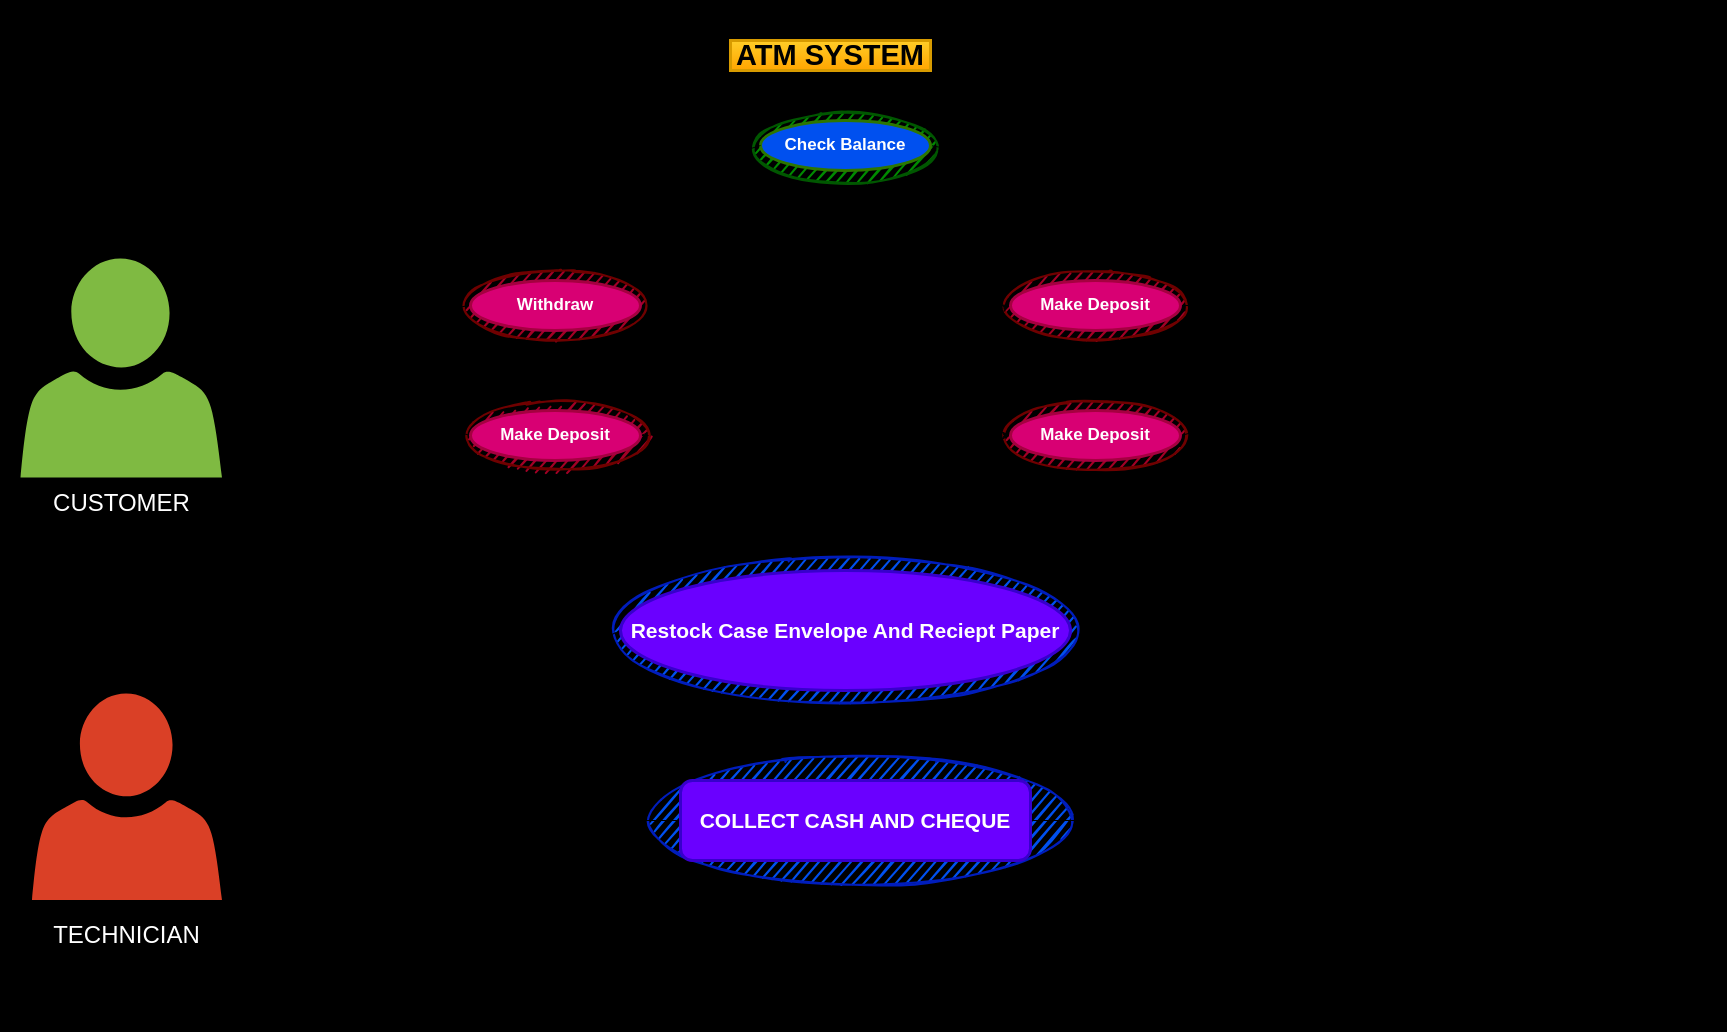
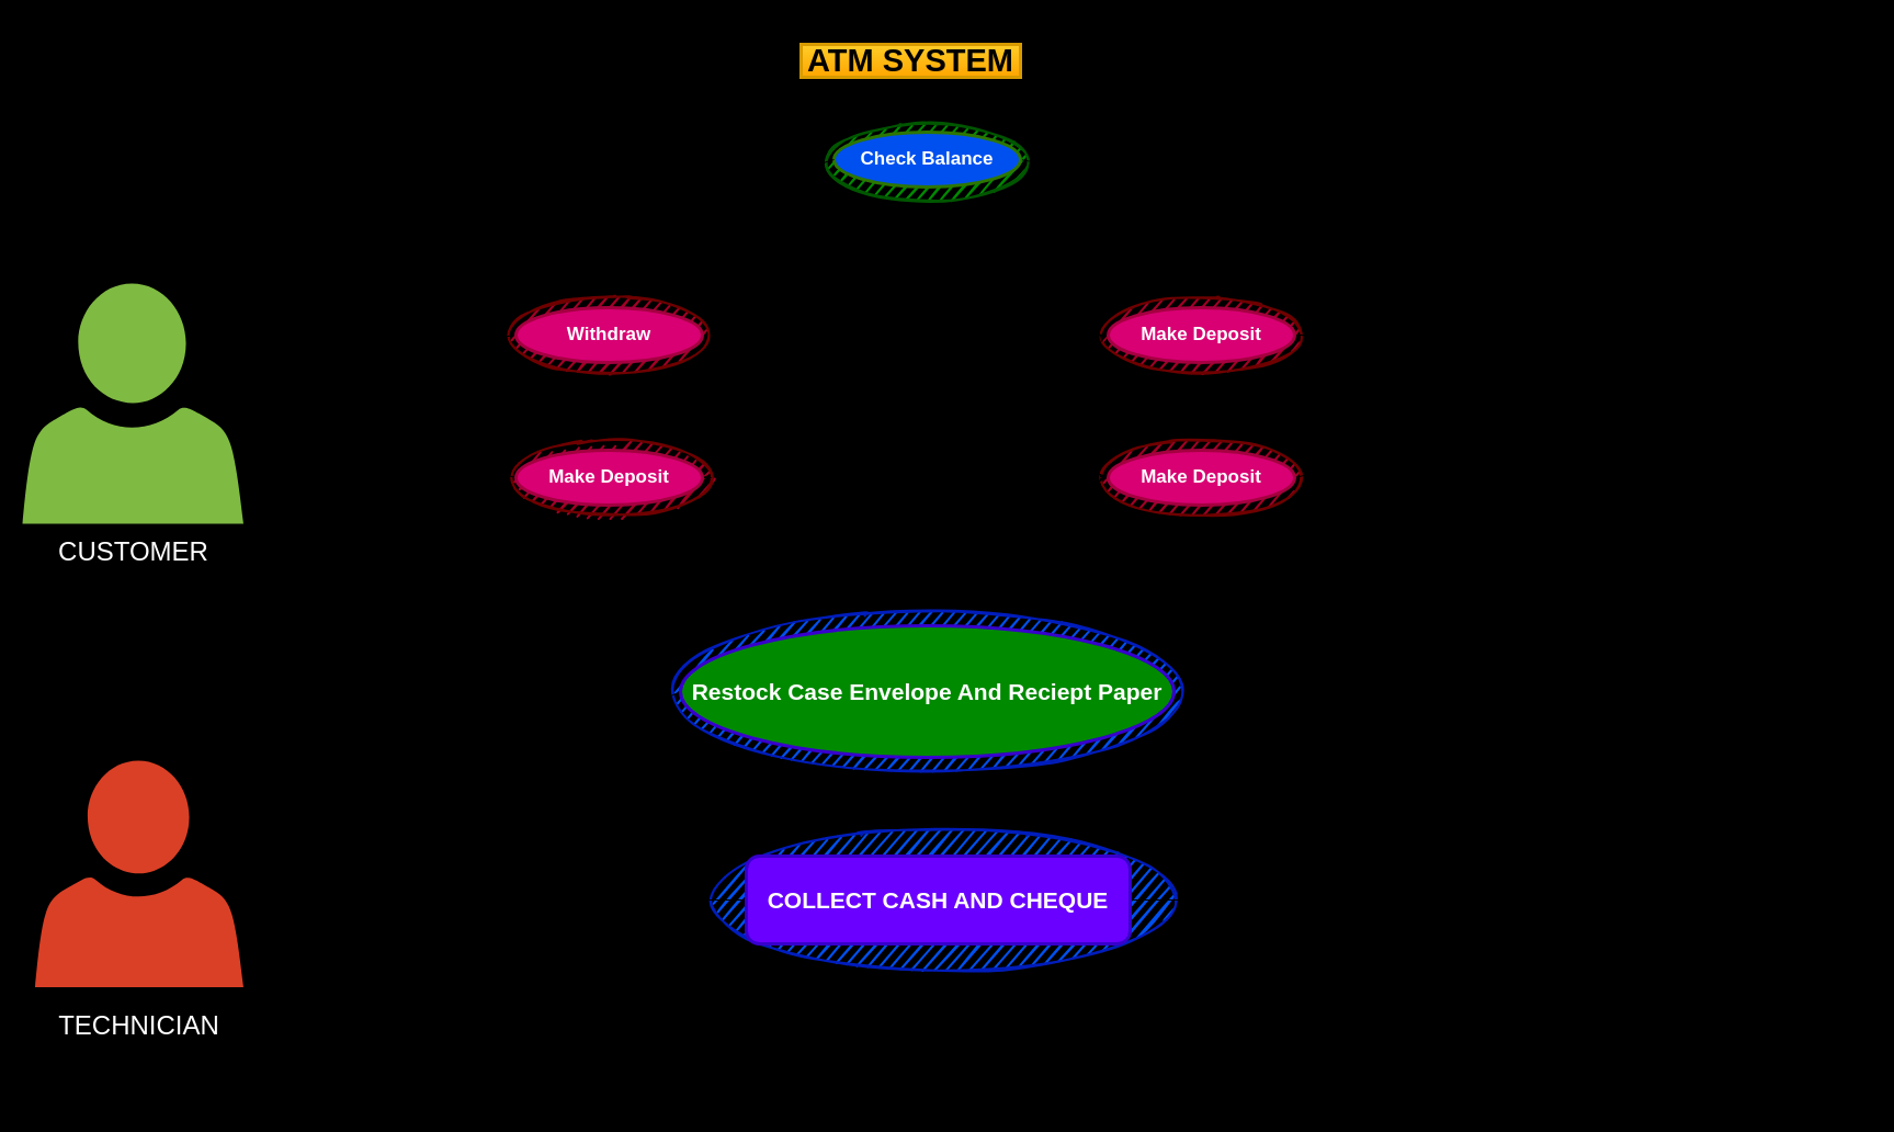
- <mxCell id="24" value="&lt;b&gt;&lt;font style=&quot;font-size: 21px;&quot;&gt;Restock Case Envelope And Reciept Paper&lt;/font&gt;&lt;/b&gt;" style="ellipse;whiteSpace=wrap;html=1;strokeWidth=3;fillColor=#6a00ff;fontColor=#ffffff;strokeColor=#3700CC;" parent="1" vertex="1"><mxGeometry x="620" y="570" width="450" height="120" as="geometry" /></mxCell>
+ <mxCell id="24" value="&lt;b&gt;&lt;font style=&quot;font-size: 21px;&quot;&gt;Restock Case Envelope And Reciept Paper&lt;/font&gt;&lt;/b&gt;" style="ellipse;whiteSpace=wrap;html=1;strokeWidth=3;fillColor=#008a00;fontColor=#ffffff;strokeColor=#3700CC;" parent="1" vertex="1"><mxGeometry x="620" y="570" width="450" height="120" as="geometry" /></mxCell>
